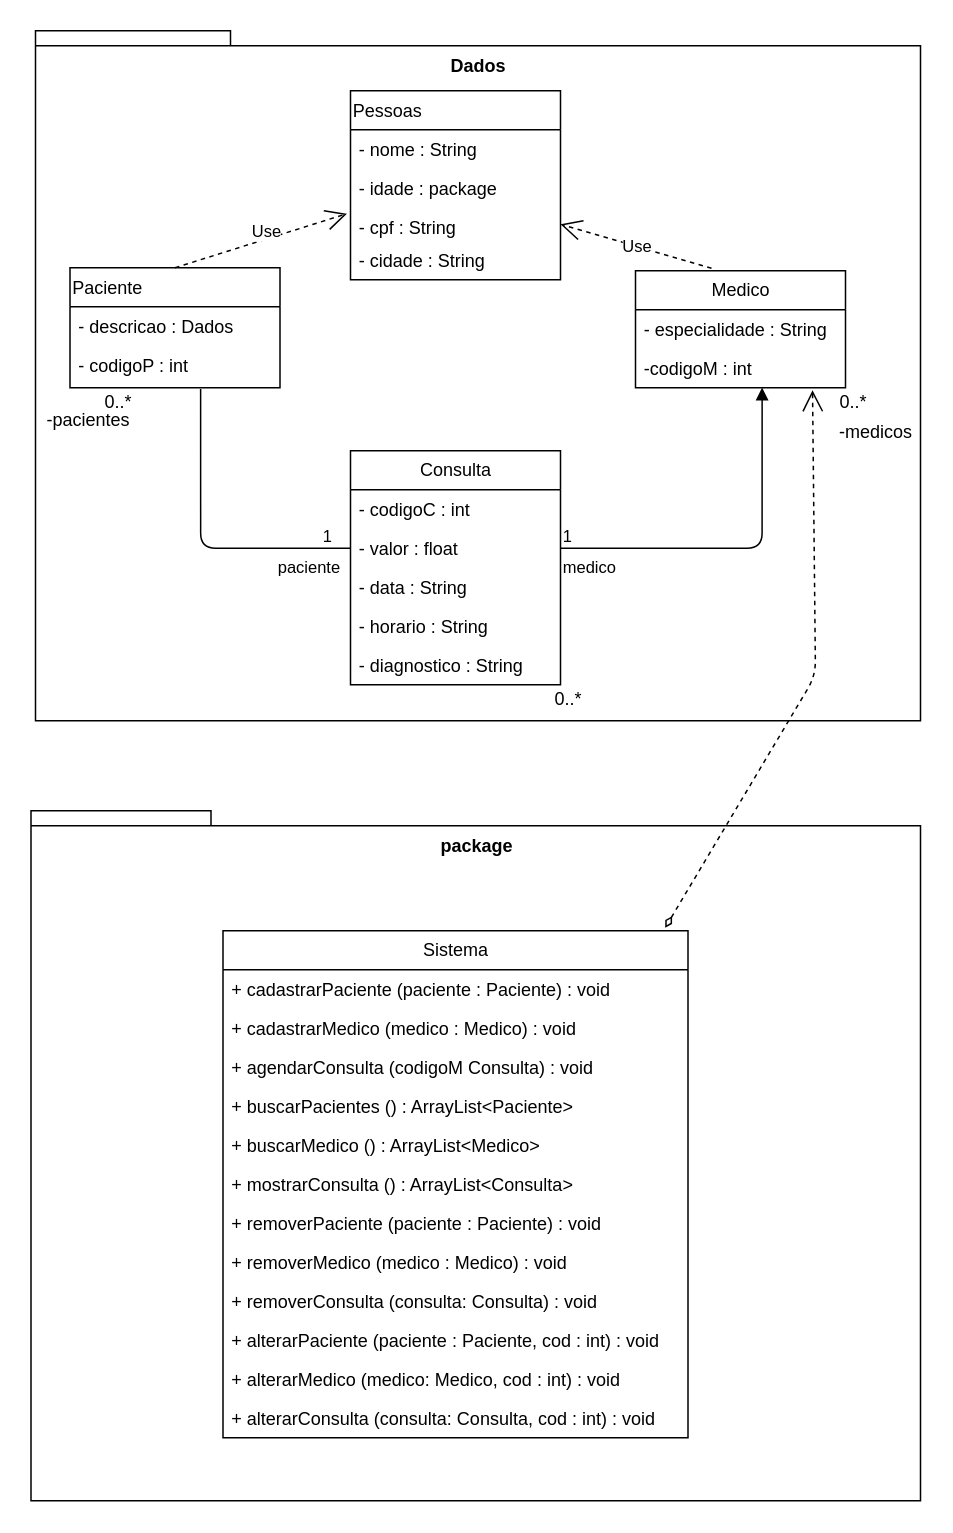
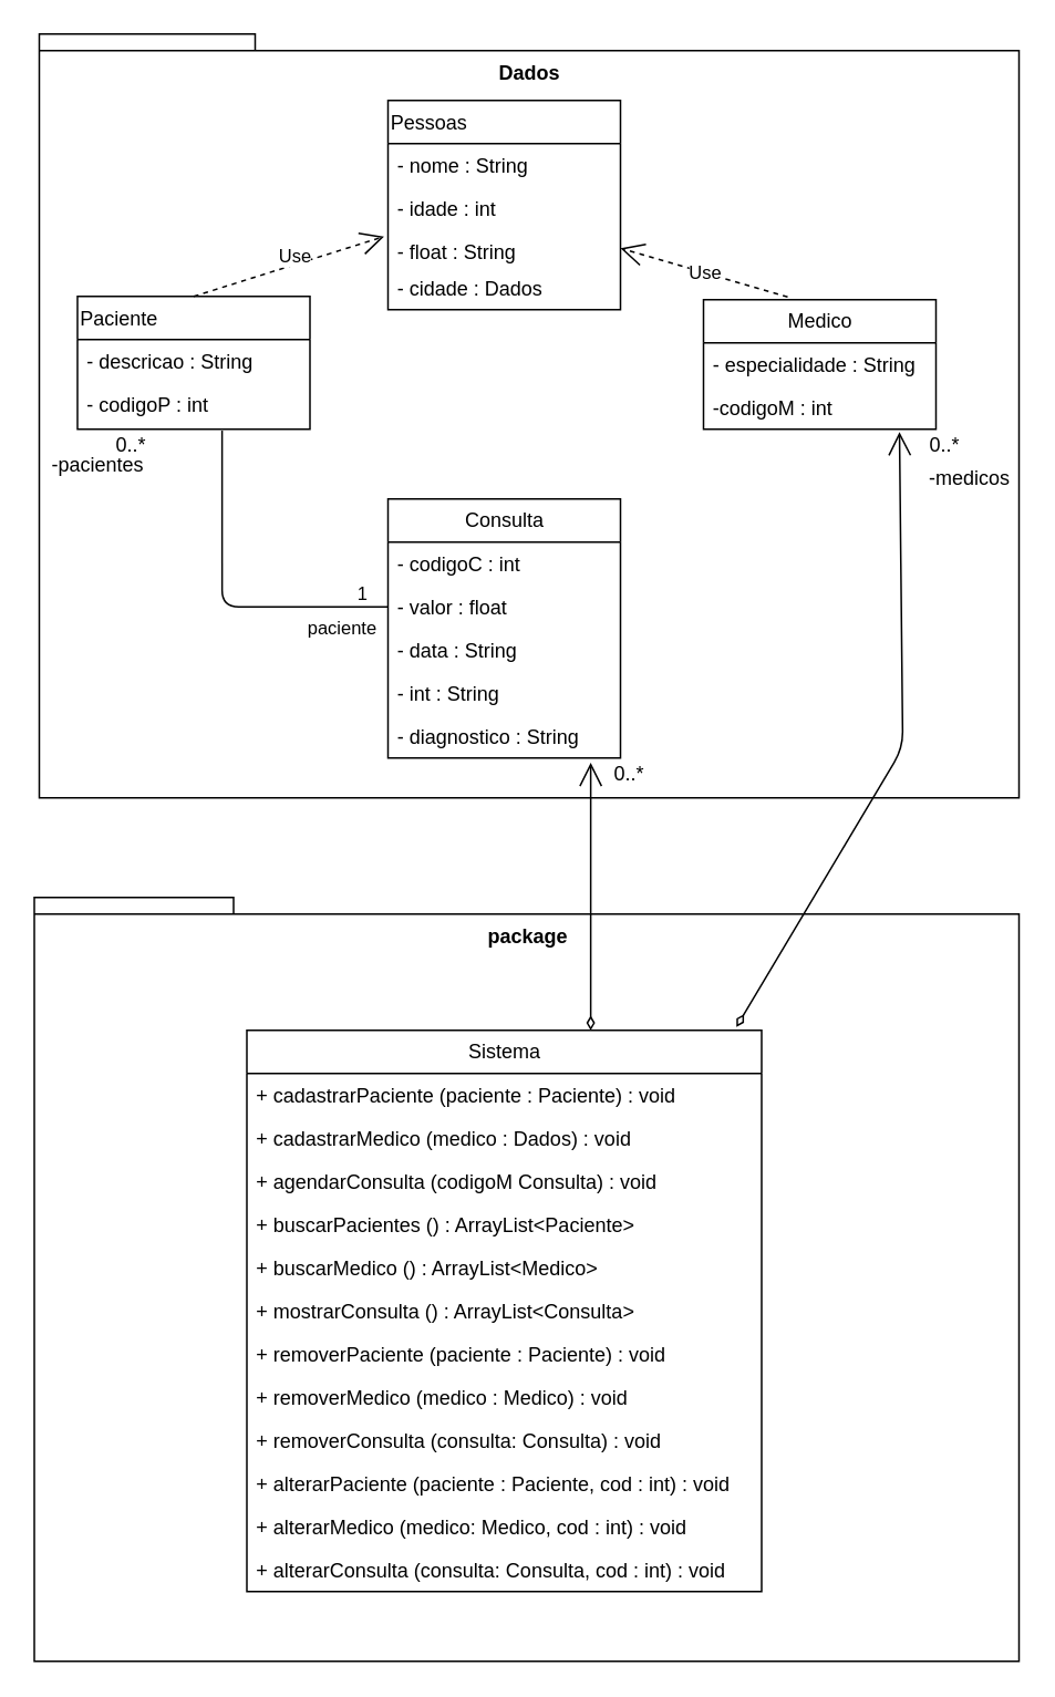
- <mxCell id="8" value="- idade : package" style="text;strokeColor=none;fillColor=none;align=left;verticalAlign=top;spacingLeft=4;spacingRight=4;overflow=hidden;rotatable=0;points=[[0,0.5],[1,0.5]];portConstraint=eastwest;" vertex="1" parent="6"><mxGeometry y="52" width="140" height="26" as="geometry" /></mxCell>
+ <mxCell id="8" value="- idade : int" style="text;strokeColor=none;fillColor=none;align=left;verticalAlign=top;spacingLeft=4;spacingRight=4;overflow=hidden;rotatable=0;points=[[0,0.5],[1,0.5]];portConstraint=eastwest;" vertex="1" parent="6"><mxGeometry y="52" width="140" height="26" as="geometry" /></mxCell>
- <mxCell id="9" value="- cpf : String&#10;" style="text;strokeColor=none;fillColor=none;align=left;verticalAlign=top;spacingLeft=4;spacingRight=4;overflow=hidden;rotatable=0;points=[[0,0.5],[1,0.5]];portConstraint=eastwest;" vertex="1" parent="6"><mxGeometry y="78" width="140" height="22" as="geometry" /></mxCell>
+ <mxCell id="9" value="- float : String&#10;" style="text;strokeColor=none;fillColor=none;align=left;verticalAlign=top;spacingLeft=4;spacingRight=4;overflow=hidden;rotatable=0;points=[[0,0.5],[1,0.5]];portConstraint=eastwest;" vertex="1" parent="6"><mxGeometry y="78" width="140" height="22" as="geometry" /></mxCell>
- <mxCell id="10" value="- cidade : String" style="text;strokeColor=none;fillColor=none;align=left;verticalAlign=top;spacingLeft=4;spacingRight=4;overflow=hidden;rotatable=0;points=[[0,0.5],[1,0.5]];portConstraint=eastwest;html=1;" vertex="1" parent="6"><mxGeometry y="100" width="140" height="26" as="geometry" /></mxCell>
+ <mxCell id="10" value="- cidade : Dados" style="text;strokeColor=none;fillColor=none;align=left;verticalAlign=top;spacingLeft=4;spacingRight=4;overflow=hidden;rotatable=0;points=[[0,0.5],[1,0.5]];portConstraint=eastwest;html=1;" vertex="1" parent="6"><mxGeometry y="100" width="140" height="26" as="geometry" /></mxCell>
- <mxCell id="12" value="- descricao : Dados" style="text;strokeColor=none;fillColor=none;align=left;verticalAlign=top;spacingLeft=4;spacingRight=4;overflow=hidden;rotatable=0;points=[[0,0.5],[1,0.5]];portConstraint=eastwest;" vertex="1" parent="11"><mxGeometry y="26" width="140" height="26" as="geometry" /></mxCell>
+ <mxCell id="12" value="- descricao : String" style="text;strokeColor=none;fillColor=none;align=left;verticalAlign=top;spacingLeft=4;spacingRight=4;overflow=hidden;rotatable=0;points=[[0,0.5],[1,0.5]];portConstraint=eastwest;" vertex="1" parent="11"><mxGeometry y="26" width="140" height="26" as="geometry" /></mxCell>
- <mxCell id="25" value="medico" style="endArrow=block;endFill=1;html=1;edgeStyle=orthogonalEdgeStyle;align=left;verticalAlign=top;exitX=1;exitY=0.5;exitDx=0;exitDy=0;entryX=0.603;entryY=0.995;entryDx=0;entryDy=0;entryPerimeter=0;" edge="1" parent="1" source="19" target="16"><mxGeometry x="-1" relative="1" as="geometry"><mxPoint x="303" y="360" as="sourcePoint" /><mxPoint x="463" y="360" as="targetPoint" /></mxGeometry></mxCell>
- <mxCell id="26" value="1" style="edgeLabel;resizable=0;html=1;align=left;verticalAlign=bottom;" connectable="0" vertex="1" parent="25"><mxGeometry x="-1" relative="1" as="geometry" /></mxCell>
- <mxCell id="21" value="- horario : String" style="text;strokeColor=none;fillColor=none;align=left;verticalAlign=top;spacingLeft=4;spacingRight=4;overflow=hidden;rotatable=0;points=[[0,0.5],[1,0.5]];portConstraint=eastwest;html=1;" vertex="1" parent="17"><mxGeometry y="104" width="140" height="26" as="geometry" /></mxCell>
+ <mxCell id="21" value="- int : String" style="text;strokeColor=none;fillColor=none;align=left;verticalAlign=top;spacingLeft=4;spacingRight=4;overflow=hidden;rotatable=0;points=[[0,0.5],[1,0.5]];portConstraint=eastwest;html=1;" vertex="1" parent="17"><mxGeometry y="104" width="140" height="26" as="geometry" /></mxCell>
- <mxCell id="42" value="" style="endArrow=open;endFill=1;endSize=12;html=1;strokeWidth=1;startArrow=diamondThin;startFill=0;exitX=0.951;exitY=-0.006;exitDx=0;exitDy=0;exitPerimeter=0;entryX=0.843;entryY=1.062;entryDx=0;entryDy=0;entryPerimeter=0;dashed=1;" edge="1" parent="1" source="27" target="16"><mxGeometry width="160" relative="1" as="geometry"><mxPoint x="365.08" y="630" as="sourcePoint" /><mxPoint x="493" y="370" as="targetPoint" /><Array as="points"><mxPoint x="543" y="450" /></Array></mxGeometry></mxCell>
+ <mxCell id="42" value="" style="endArrow=open;endFill=1;endSize=12;html=1;strokeWidth=1;startArrow=diamondThin;startFill=0;exitX=0.951;exitY=-0.006;exitDx=0;exitDy=0;exitPerimeter=0;entryX=0.843;entryY=1.062;entryDx=0;entryDy=0;entryPerimeter=0;" edge="1" parent="1" source="27" target="16"><mxGeometry width="160" relative="1" as="geometry"><mxPoint x="365.08" y="630" as="sourcePoint" /><mxPoint x="493" y="370" as="targetPoint" /><Array as="points"><mxPoint x="543" y="450" /></Array></mxGeometry></mxCell>
+ <mxCell id="40" value="" style="endArrow=open;endFill=1;endSize=12;html=1;strokeWidth=1;startArrow=diamondThin;startFill=0;exitX=0.668;exitY=0;exitDx=0;exitDy=0;exitPerimeter=0;entryX=0.872;entryY=1.109;entryDx=0;entryDy=0;entryPerimeter=0;" edge="1" parent="1" source="27" target="22"><mxGeometry width="160" relative="1" as="geometry"><mxPoint x="373" y="600" as="sourcePoint" /><mxPoint x="533" y="600" as="targetPoint" /></mxGeometry></mxCell>
- <mxCell id="29" value="+ cadastrarMedico (medico : Medico) : void" style="text;strokeColor=none;fillColor=none;align=left;verticalAlign=top;spacingLeft=4;spacingRight=4;overflow=hidden;rotatable=0;points=[[0,0.5],[1,0.5]];portConstraint=eastwest;" vertex="1" parent="27"><mxGeometry y="52" width="310" height="26" as="geometry" /></mxCell>
+ <mxCell id="29" value="+ cadastrarMedico (medico : Dados) : void" style="text;strokeColor=none;fillColor=none;align=left;verticalAlign=top;spacingLeft=4;spacingRight=4;overflow=hidden;rotatable=0;points=[[0,0.5],[1,0.5]];portConstraint=eastwest;" vertex="1" parent="27"><mxGeometry y="52" width="310" height="26" as="geometry" /></mxCell>
